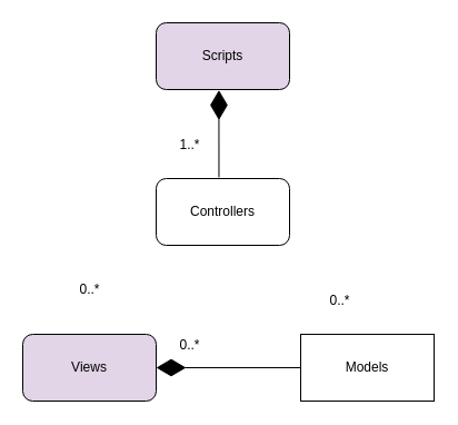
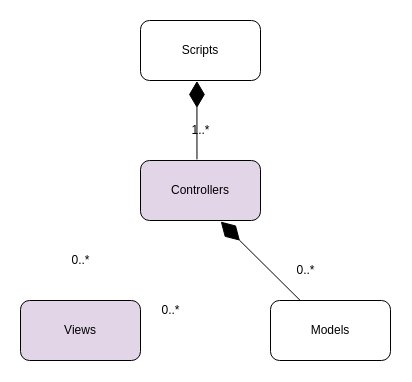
- <mxCell id="5" value="Scripts" style="rounded=1;whiteSpace=wrap;html=1;fillColor=#e1d5e7;" vertex="1" parent="1"><mxGeometry x="140" y="20" width="120" height="60" as="geometry" /></mxCell>
+ <mxCell id="5" value="Scripts" style="rounded=1;whiteSpace=wrap;html=1;" vertex="1" parent="1"><mxGeometry x="140" y="20" width="120" height="60" as="geometry" /></mxCell>
- <mxCell id="11" value="1..*" style="text;html=1;align=center;verticalAlign=middle;resizable=0;points=[];autosize=1;" vertex="1" parent="1"><mxGeometry x="155" y="120" width="30" height="20" as="geometry" /></mxCell>
+ <mxCell id="11" value="1..*" style="text;html=1;align=center;verticalAlign=middle;resizable=0;points=[];autosize=1;" vertex="1" parent="1"><mxGeometry x="185" y="120" width="30" height="20" as="geometry" /></mxCell>
- <mxCell id="2" value="Controllers" style="rounded=1;whiteSpace=wrap;html=1;" vertex="1" parent="1"><mxGeometry x="140" y="160" width="120" height="60" as="geometry" /></mxCell>
+ <mxCell id="2" value="Controllers" style="rounded=1;whiteSpace=wrap;html=1;fillColor=#e1d5e7;" vertex="1" parent="1"><mxGeometry x="140" y="160" width="120" height="60" as="geometry" /></mxCell>
- <mxCell id="6" value="" style="endArrow=diamondThin;endFill=1;endSize=24;html=1;" edge="1" parent="1" source="3" target="4"><mxGeometry width="160" relative="1" as="geometry"><mxPoint x="90" y="310" as="sourcePoint" /><mxPoint x="219" y="230" as="targetPoint" /></mxGeometry></mxCell>
+ <mxCell id="6" value="" style="endArrow=diamondThin;endFill=1;endSize=24;html=1;entryX=0.669;entryY=1.019;entryDx=0;entryDy=0;entryPerimeter=0;" edge="1" parent="1" source="3" target="2"><mxGeometry width="160" relative="1" as="geometry"><mxPoint x="90" y="310" as="sourcePoint" /><mxPoint x="219" y="230" as="targetPoint" /></mxGeometry></mxCell>
- <mxCell id="3" value="Models" style="whiteSpace=wrap;html=1;rounded=0;" vertex="1" parent="1"><mxGeometry x="270" y="300" width="120" height="60" as="geometry" /></mxCell>
+ <mxCell id="3" value="Models" style="rounded=1;whiteSpace=wrap;html=1;" vertex="1" parent="1"><mxGeometry x="270" y="300" width="120" height="60" as="geometry" /></mxCell>
